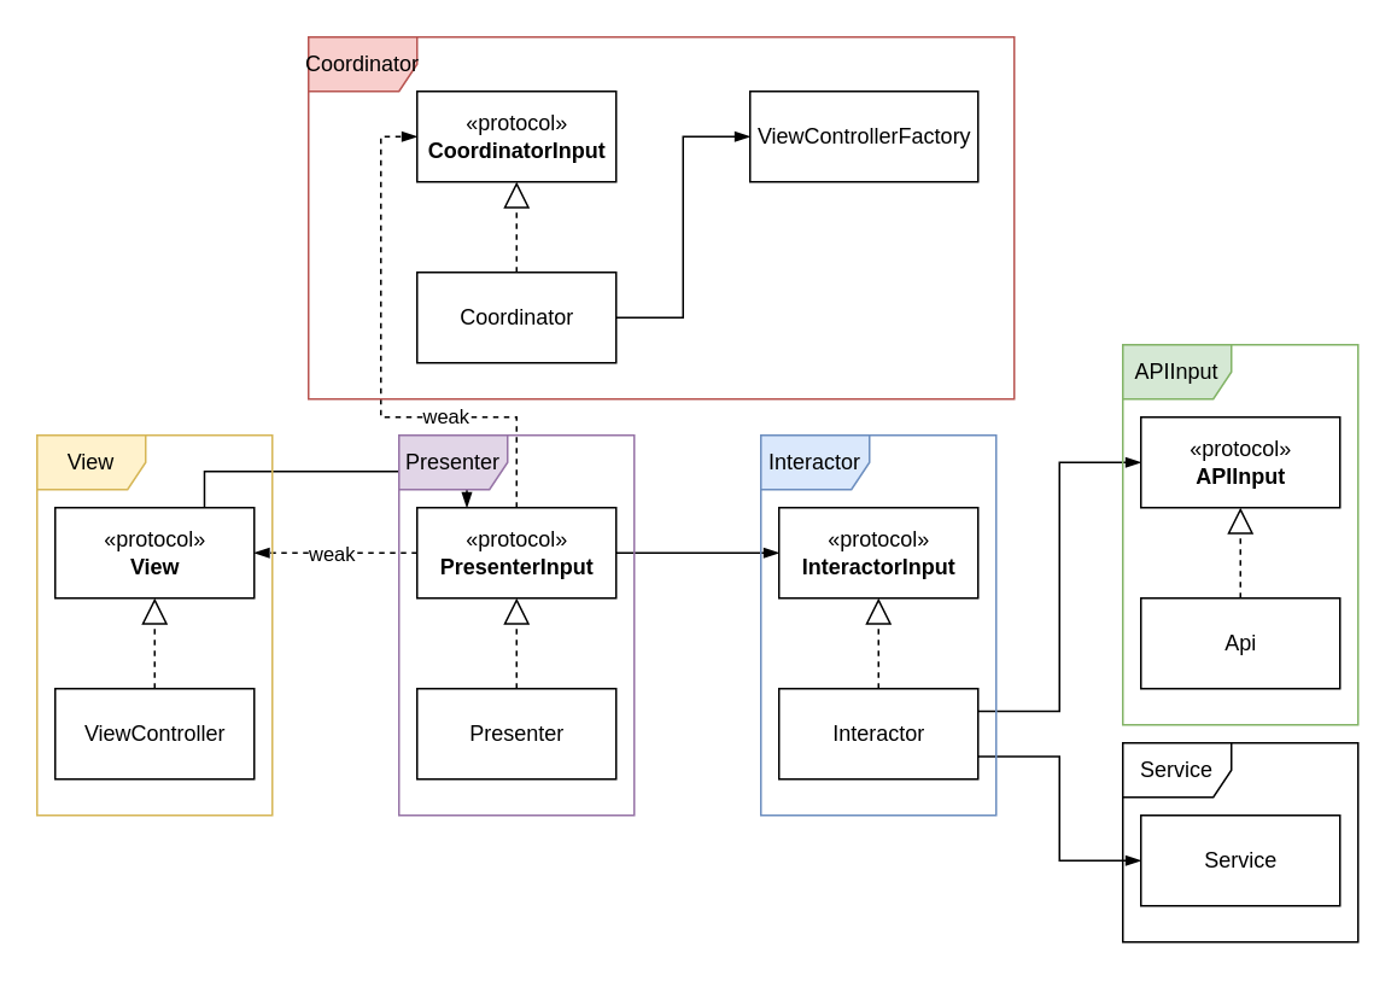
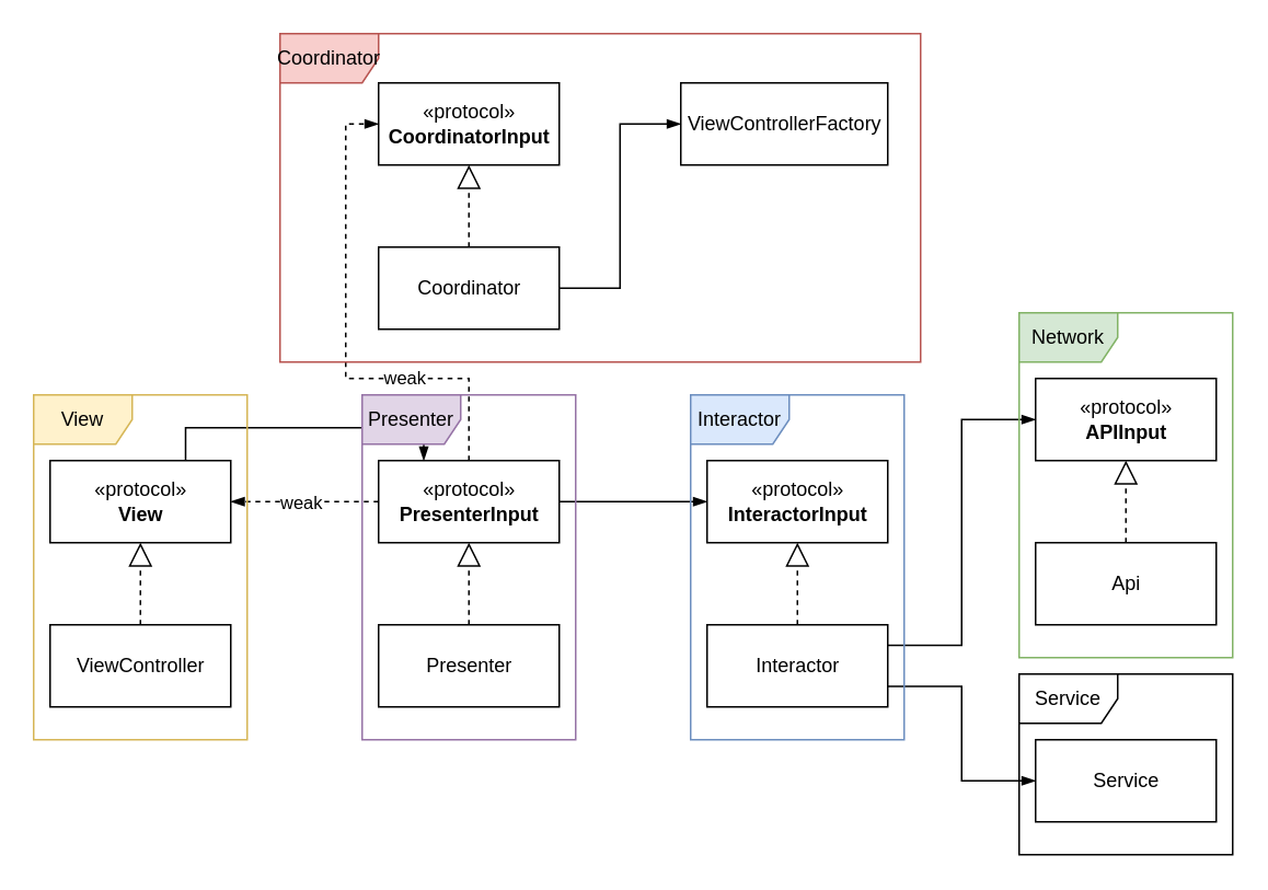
- <mxCell id="32" value="APIInput" style="shape=umlFrame;whiteSpace=wrap;html=1;fillColor=#d5e8d4;strokeColor=#82b366;" parent="1" vertex="1"><mxGeometry x="620" y="190" width="130" height="210" as="geometry" /></mxCell>
+ <mxCell id="32" value="Network" style="shape=umlFrame;whiteSpace=wrap;html=1;fillColor=#d5e8d4;strokeColor=#82b366;" parent="1" vertex="1"><mxGeometry x="620" y="190" width="130" height="210" as="geometry" /></mxCell>
